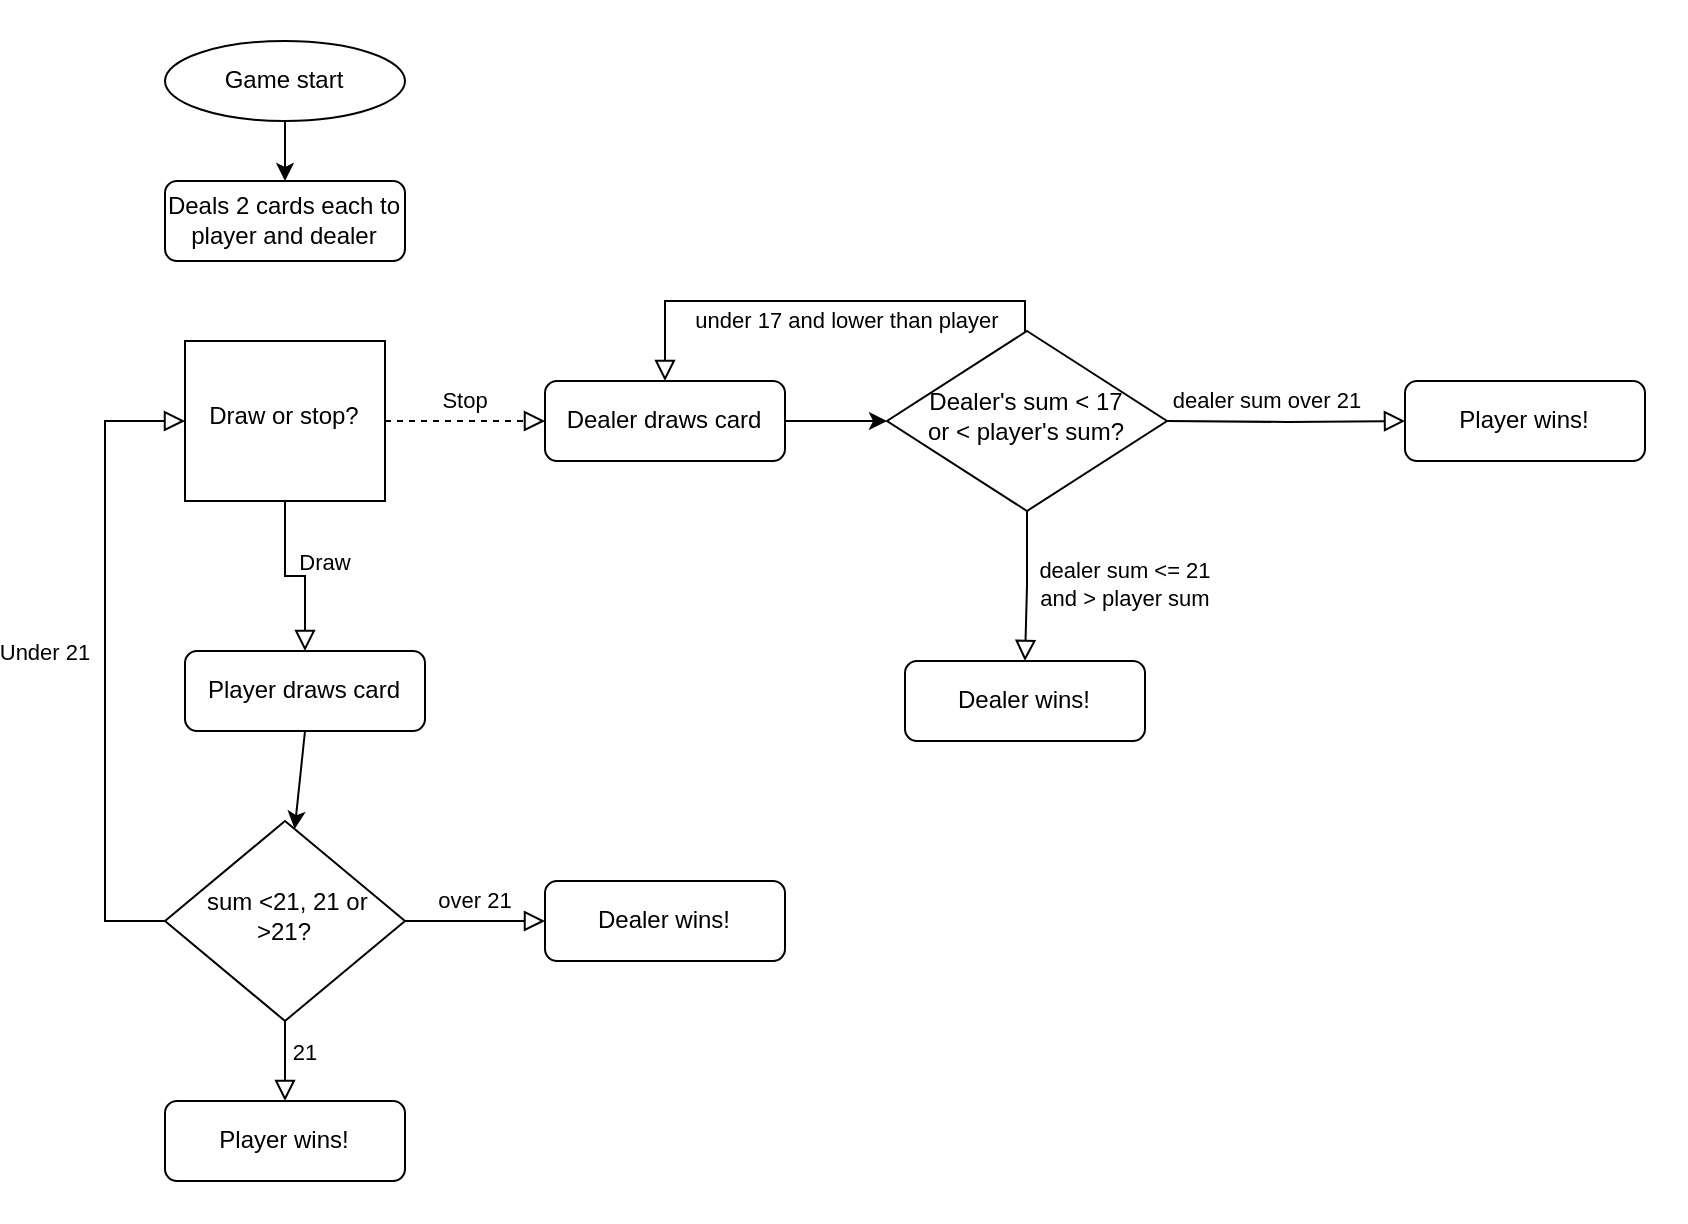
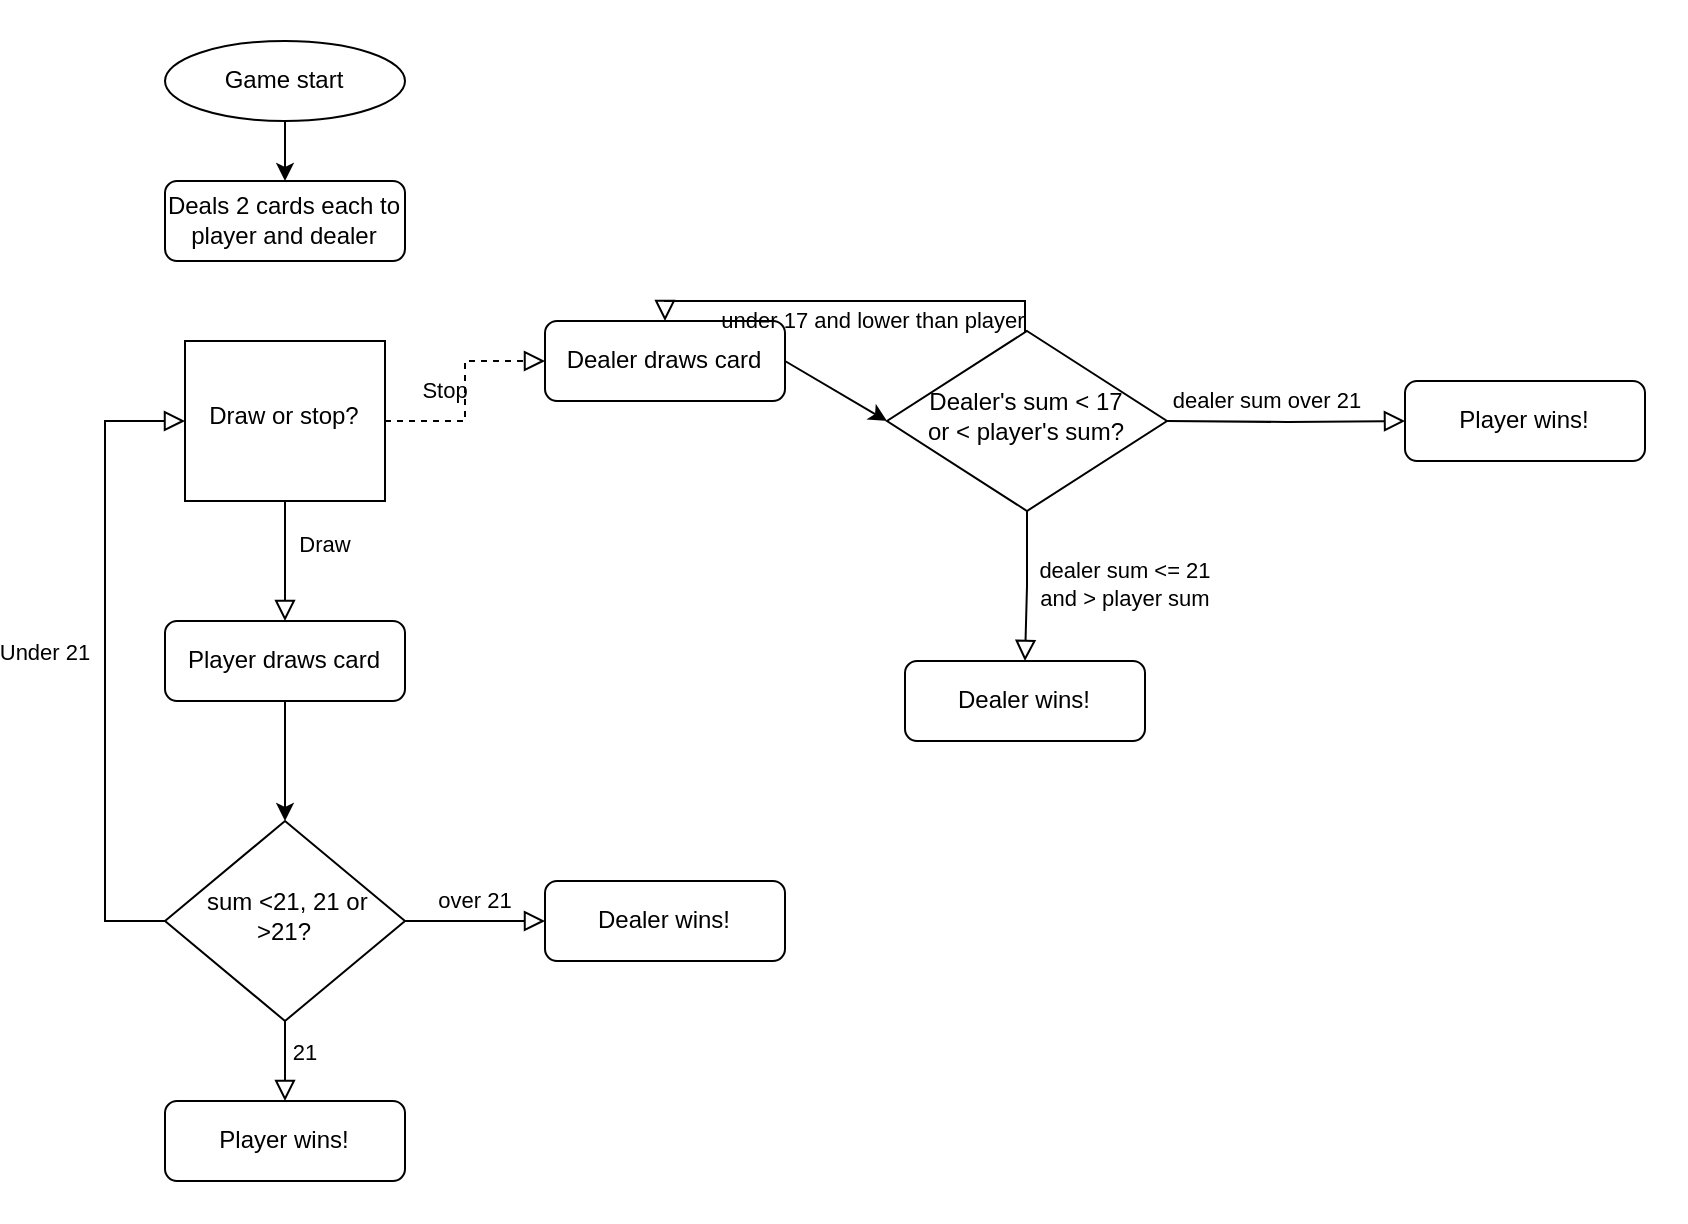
- <mxCell id="6" value="Dealer draws card" style="rounded=1;whiteSpace=wrap;html=1;fontSize=12;glass=0;strokeWidth=1;shadow=0;" parent="1" vertex="1"><mxGeometry x="240" y="190" width="120" height="40" as="geometry" /></mxCell>
+ <mxCell id="6" value="Dealer draws card" style="rounded=1;whiteSpace=wrap;html=1;fontSize=12;glass=0;strokeWidth=1;shadow=0;" parent="1" vertex="1"><mxGeometry x="240" y="160" width="120" height="40" as="geometry" /></mxCell>
- <mxCell id="8" value="Player draws card" style="rounded=1;whiteSpace=wrap;html=1;fontSize=12;glass=0;strokeWidth=1;shadow=0;" vertex="1" parent="1"><mxGeometry x="60" y="325" width="120" height="40" as="geometry" /></mxCell>
+ <mxCell id="8" value="Player draws card" style="rounded=1;whiteSpace=wrap;html=1;fontSize=12;glass=0;strokeWidth=1;shadow=0;" vertex="1" parent="1"><mxGeometry x="50" y="310" width="120" height="40" as="geometry" /></mxCell>
